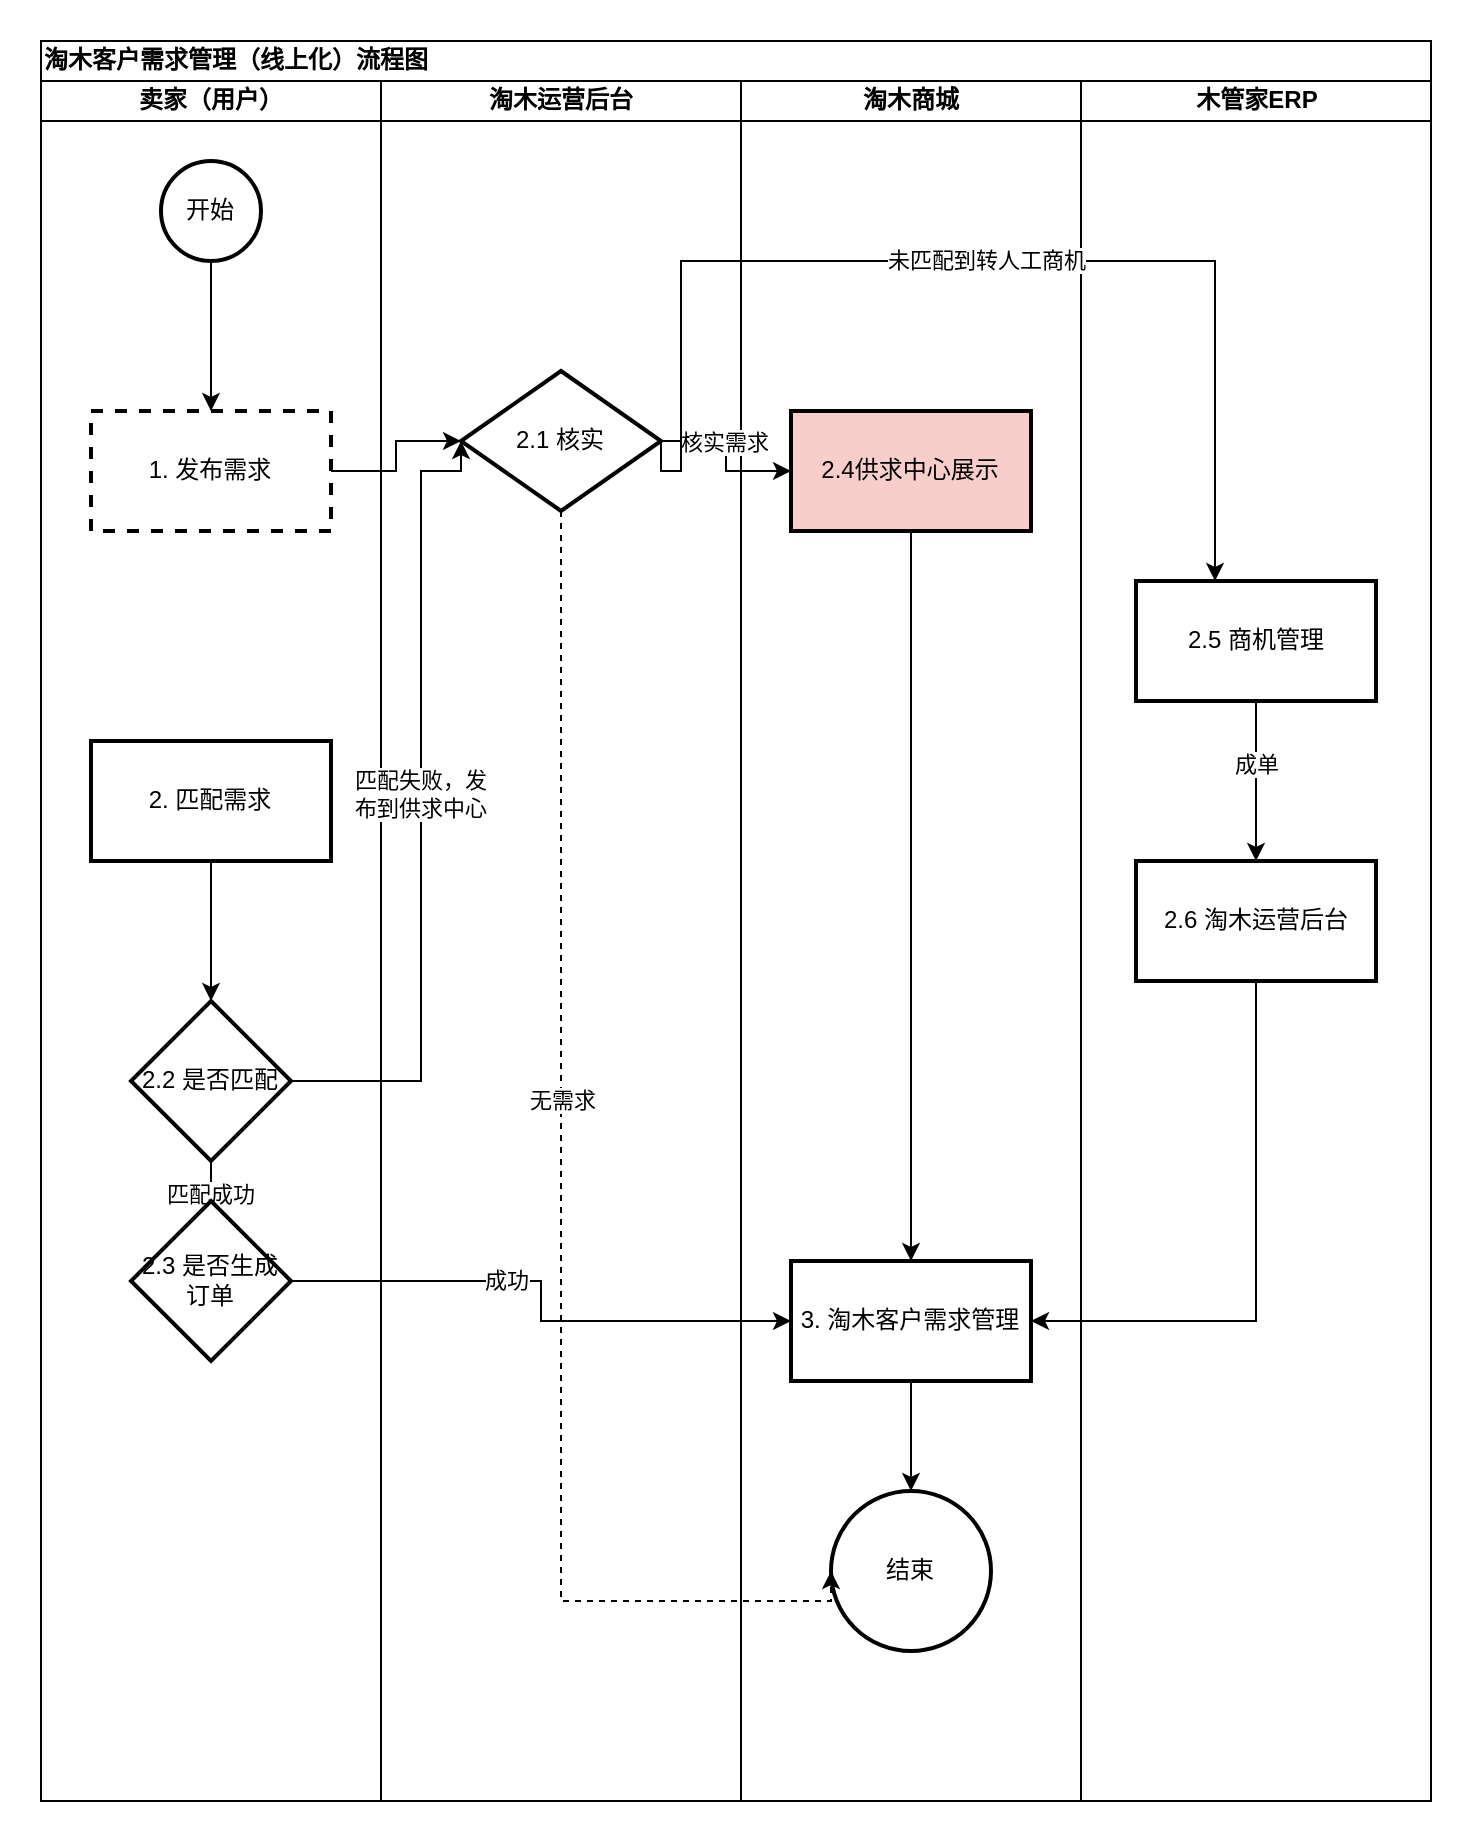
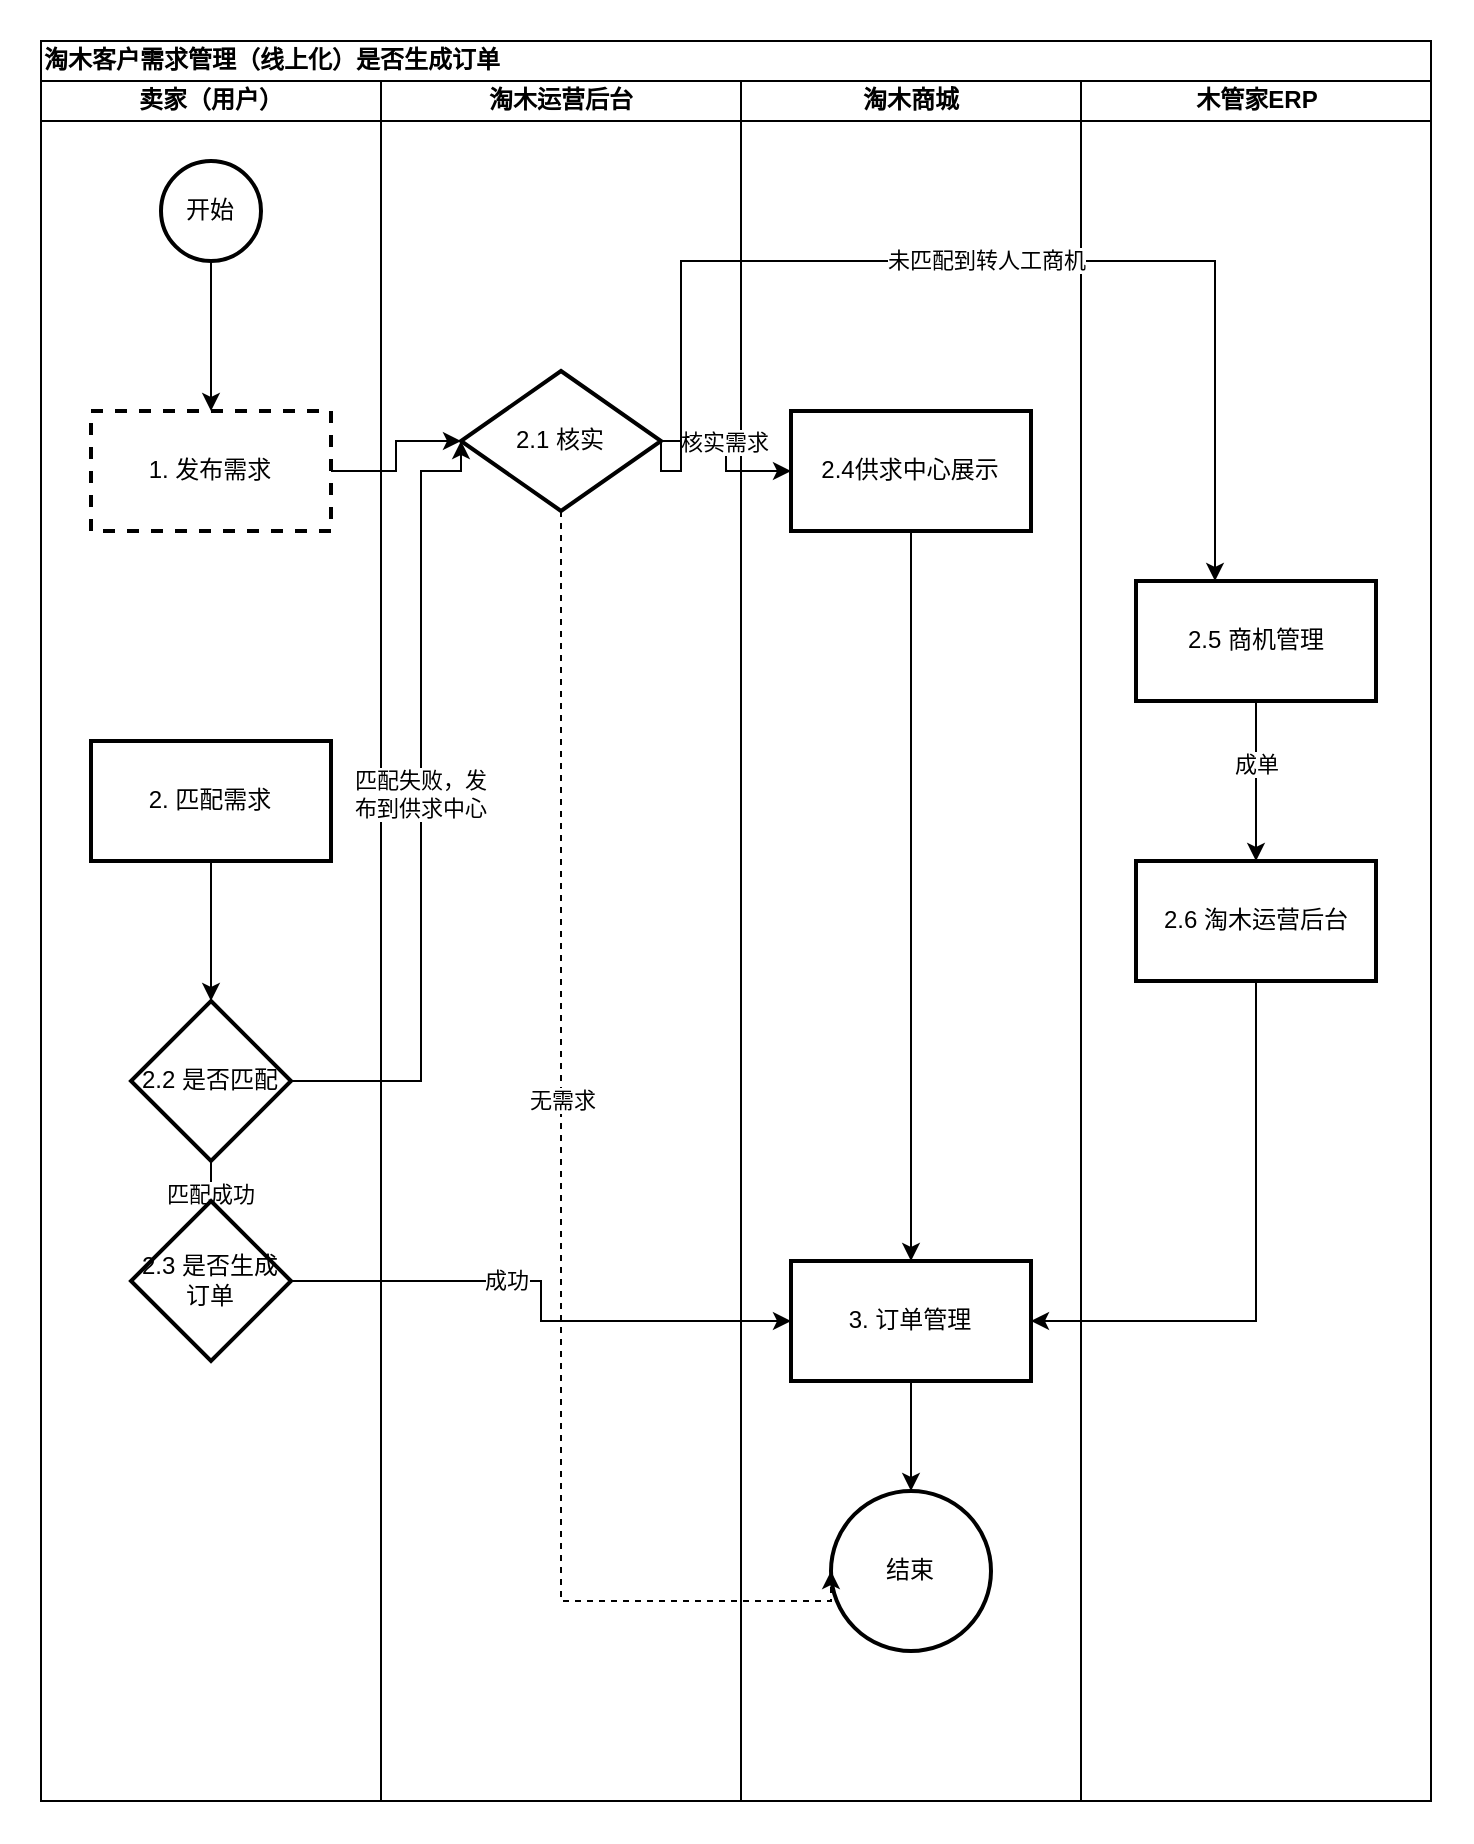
- <mxCell id="2" value="淘木客户需求管理（线上化）流程图" style="swimlane;childLayout=stackLayout;resizeParent=1;resizeParentMax=0;startSize=20;html=1;align=left;" vertex="1" parent="1"><mxGeometry width="695.0" height="880" as="geometry" x="20" y="20" /></mxCell>
+ <mxCell id="2" value="淘木客户需求管理（线上化）是否生成订单" style="swimlane;childLayout=stackLayout;resizeParent=1;resizeParentMax=0;startSize=20;html=1;align=left;" vertex="1" parent="1"><mxGeometry width="695.0" height="880" as="geometry" x="20" y="20" /></mxCell>
- <mxCell id="17" value="2.4供求中心展示" style="whiteSpace=wrap;html=1;strokeWidth=2;fillColor=#f8cecc;" vertex="1" parent="15"><mxGeometry x="25.0" y="165" width="120" height="60" as="geometry" /></mxCell>
+ <mxCell id="17" value="2.4供求中心展示" style="whiteSpace=wrap;html=1;strokeWidth=2;" vertex="1" parent="15"><mxGeometry x="25.0" y="165" width="120" height="60" as="geometry" /></mxCell>
- <mxCell id="19" value="3. 淘木客户需求管理" style="whiteSpace=wrap;html=1;strokeWidth=2;" vertex="1" parent="15"><mxGeometry x="25.0" y="590" width="120" height="60" as="geometry" /></mxCell>
+ <mxCell id="19" value="3. 订单管理" style="whiteSpace=wrap;html=1;strokeWidth=2;" vertex="1" parent="15"><mxGeometry x="25.0" y="590" width="120" height="60" as="geometry" /></mxCell>
